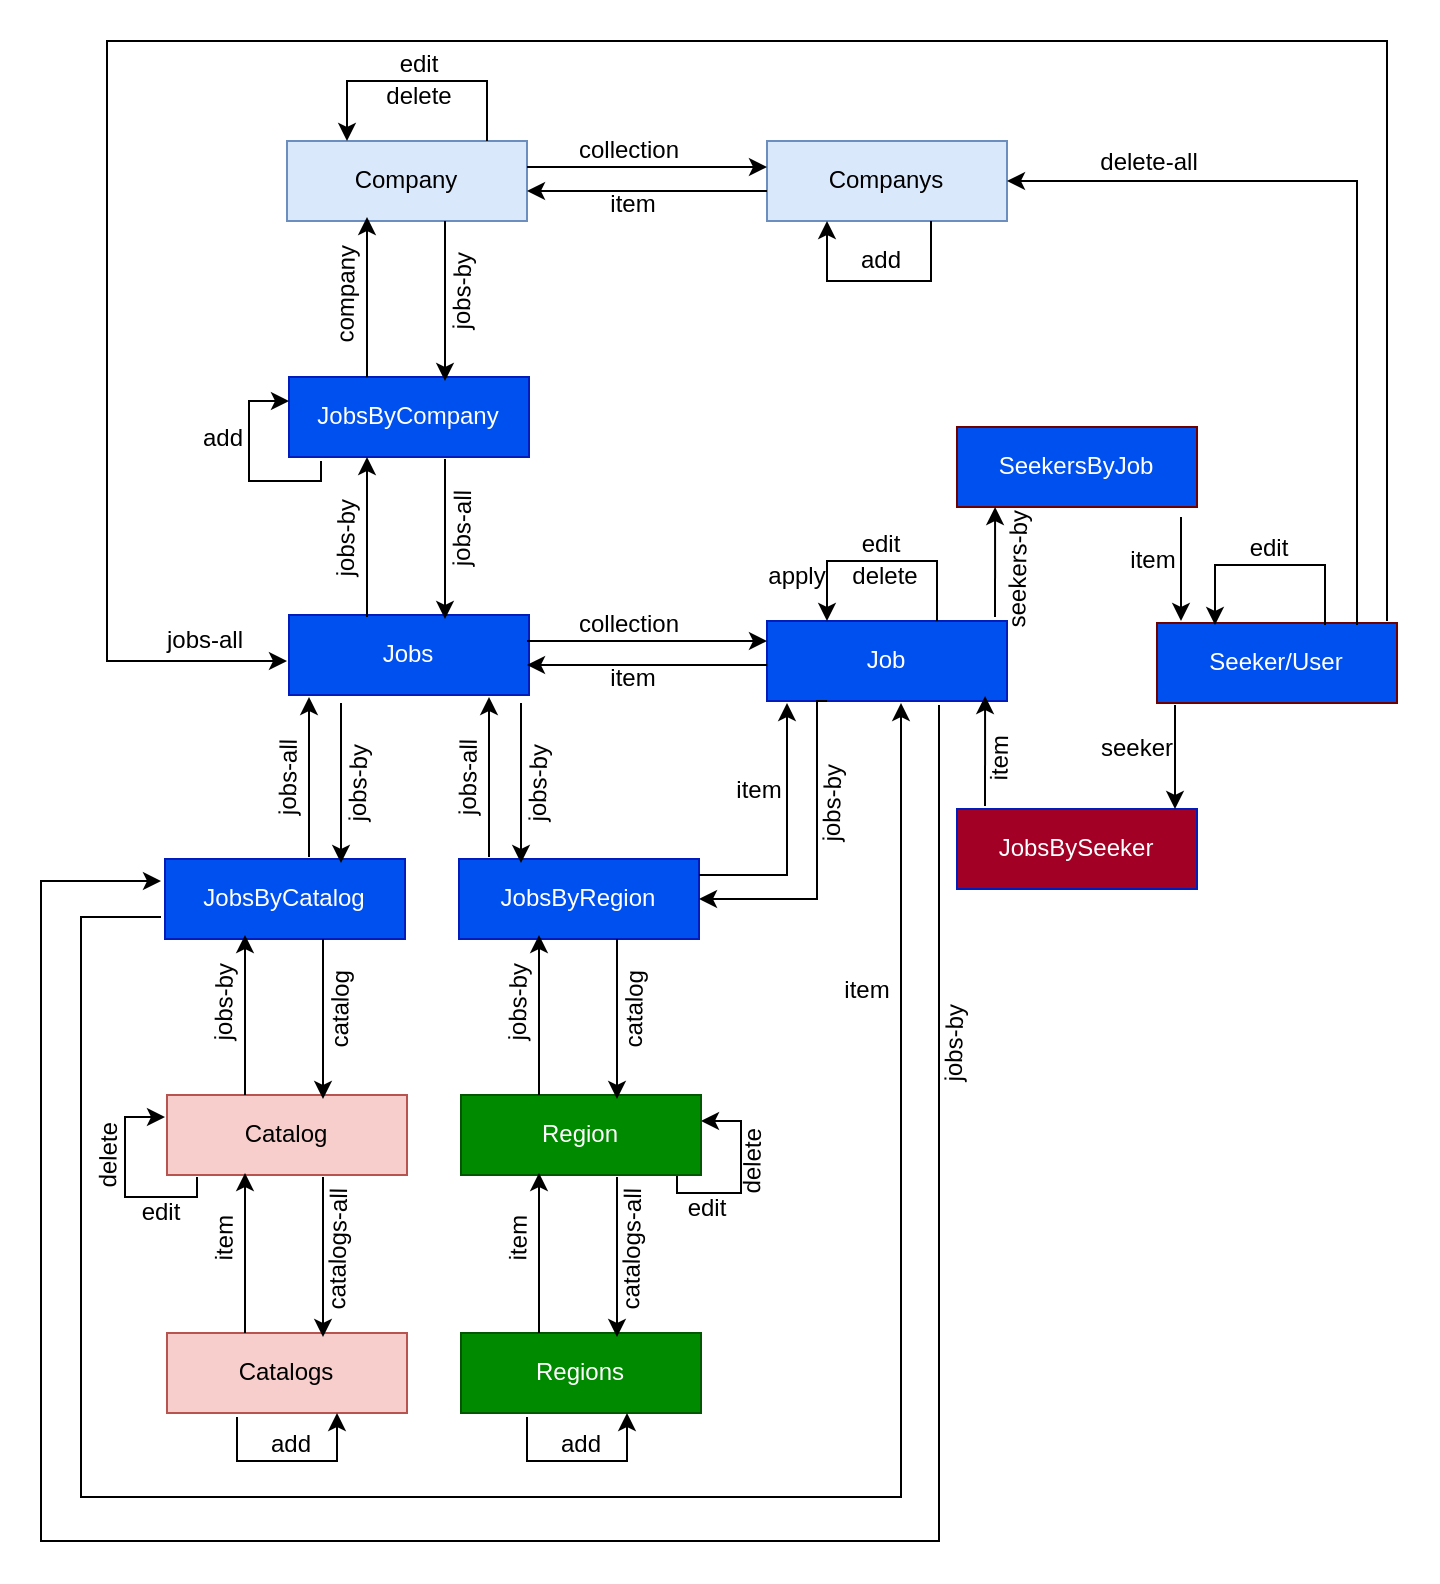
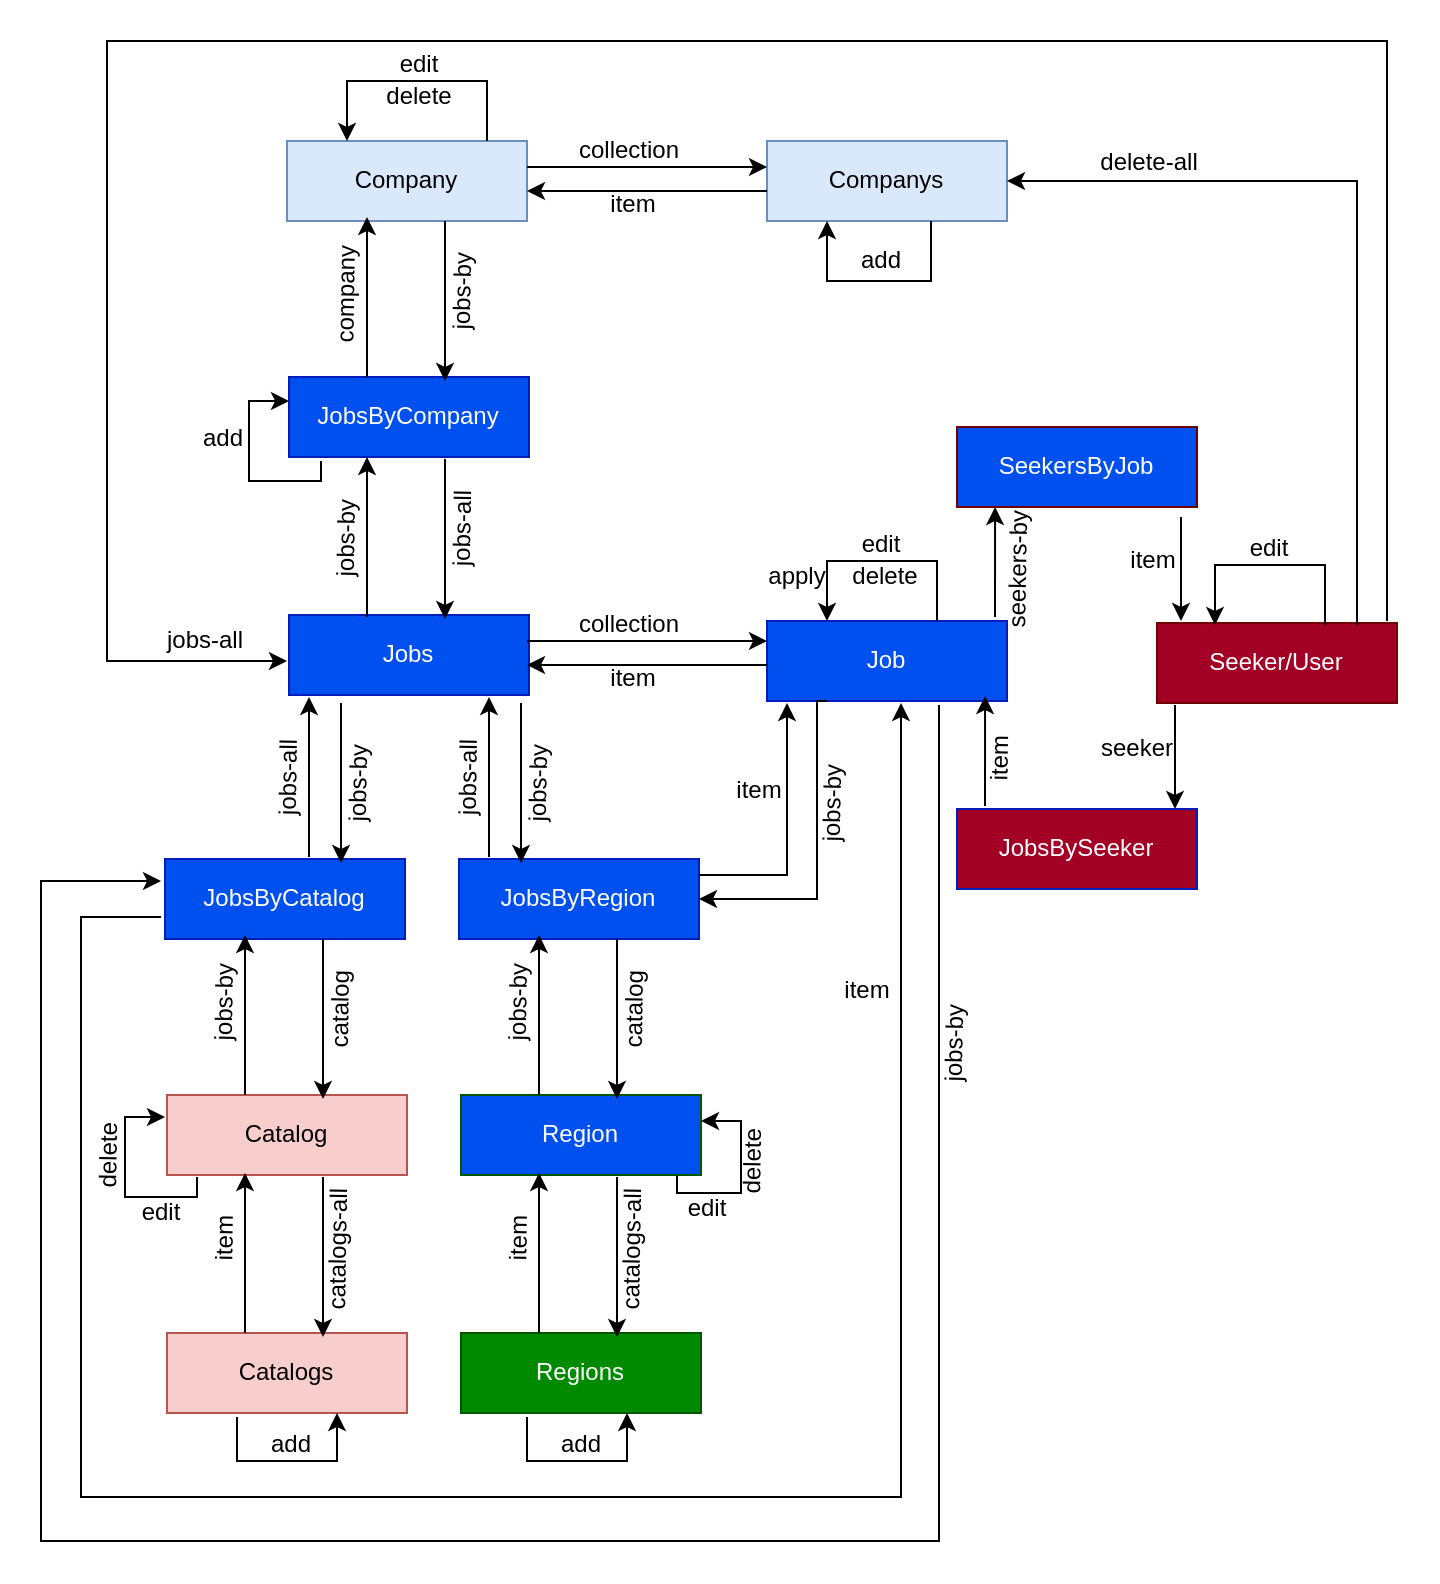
- <mxCell id="84" value="Seeker/User" style="rounded=0;whiteSpace=wrap;html=1;fillColor=#0050ef;strokeColor=#6F0000;fontColor=#ffffff;" vertex="1" parent="1"><mxGeometry x="578" y="311" width="120" height="40" as="geometry" /></mxCell>
+ <mxCell id="84" value="Seeker/User" style="rounded=0;whiteSpace=wrap;html=1;fillColor=#a20025;strokeColor=#6F0000;fontColor=#ffffff;" vertex="1" parent="1"><mxGeometry x="578" y="311" width="120" height="40" as="geometry" /></mxCell>
- <mxCell id="40" value="Region" style="rounded=0;whiteSpace=wrap;html=1;fillColor=#008a00;strokeColor=#005700;fontColor=#ffffff;" vertex="1" parent="1"><mxGeometry x="230" y="547" width="120" height="40" as="geometry" /></mxCell>
+ <mxCell id="40" value="Region" style="rounded=0;whiteSpace=wrap;html=1;fillColor=#0050ef;strokeColor=#005700;fontColor=#ffffff;" vertex="1" parent="1"><mxGeometry x="230" y="547" width="120" height="40" as="geometry" /></mxCell>
